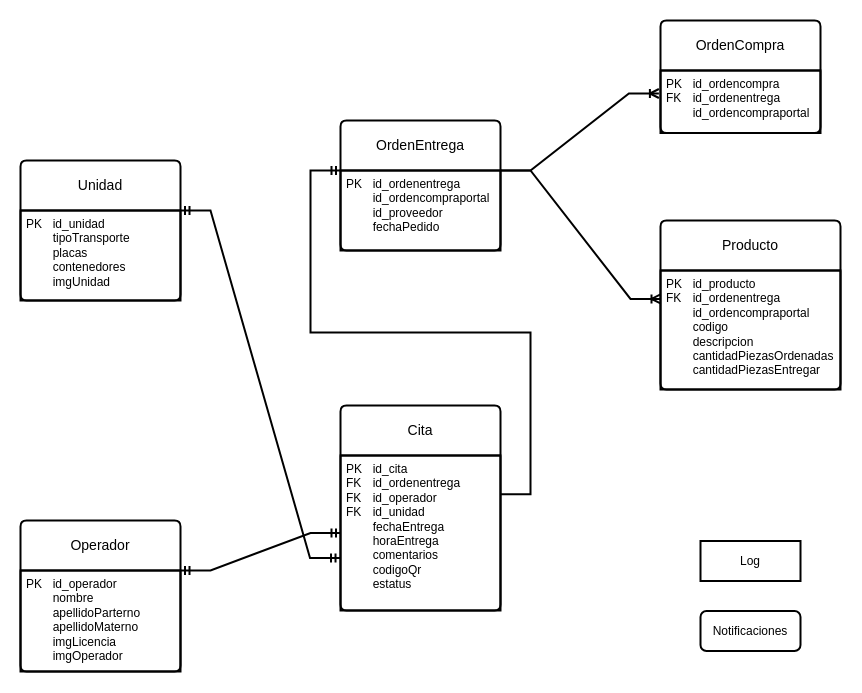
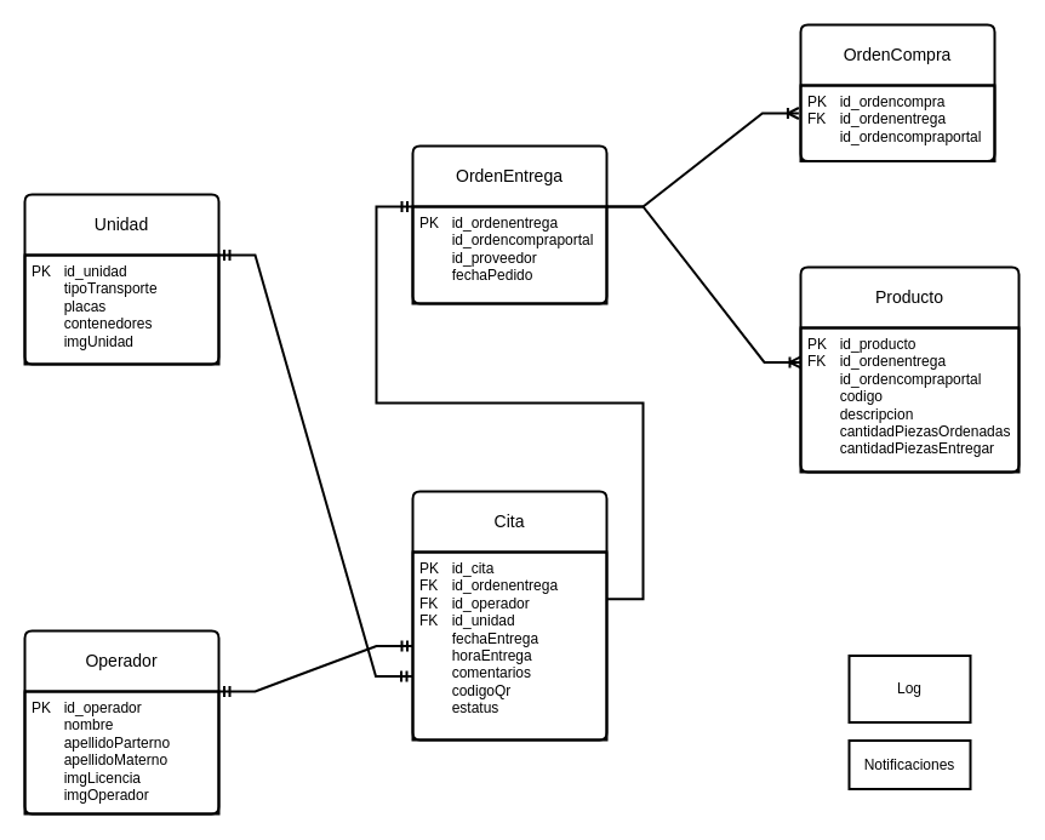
- <mxCell id="19" value="Log" style="whiteSpace=wrap;html=1;align=center;fontStyle=0;strokeWidth=2;shadow=0;swimlaneLine=1;fillColor=none;labelBackgroundColor=none;labelBorderColor=none;textShadow=0;" vertex="1" parent="1"><mxGeometry x="700" y="540.5" width="100" height="40" as="geometry" /></mxCell>
+ <mxCell id="19" value="Log" style="whiteSpace=wrap;html=1;align=center;fontStyle=0;strokeWidth=2;shadow=0;swimlaneLine=1;fillColor=none;labelBackgroundColor=none;labelBorderColor=none;textShadow=0;" vertex="1" parent="1"><mxGeometry x="700" y="540.5" width="100" height="55" as="geometry" /></mxCell>
- <mxCell id="20" value="Notificaciones" style="whiteSpace=wrap;html=1;align=center;fontStyle=0;strokeWidth=2;shadow=0;swimlaneLine=1;fillColor=none;labelBackgroundColor=none;labelBorderColor=none;textShadow=0;rounded=1;" vertex="1" parent="1"><mxGeometry x="700" y="610.5" width="100" height="40" as="geometry" /></mxCell>
+ <mxCell id="20" value="Notificaciones" style="whiteSpace=wrap;html=1;align=center;fontStyle=0;strokeWidth=2;shadow=0;swimlaneLine=1;fillColor=none;labelBackgroundColor=none;labelBorderColor=none;textShadow=0;" vertex="1" parent="1"><mxGeometry x="700" y="610.5" width="100" height="40" as="geometry" /></mxCell>
